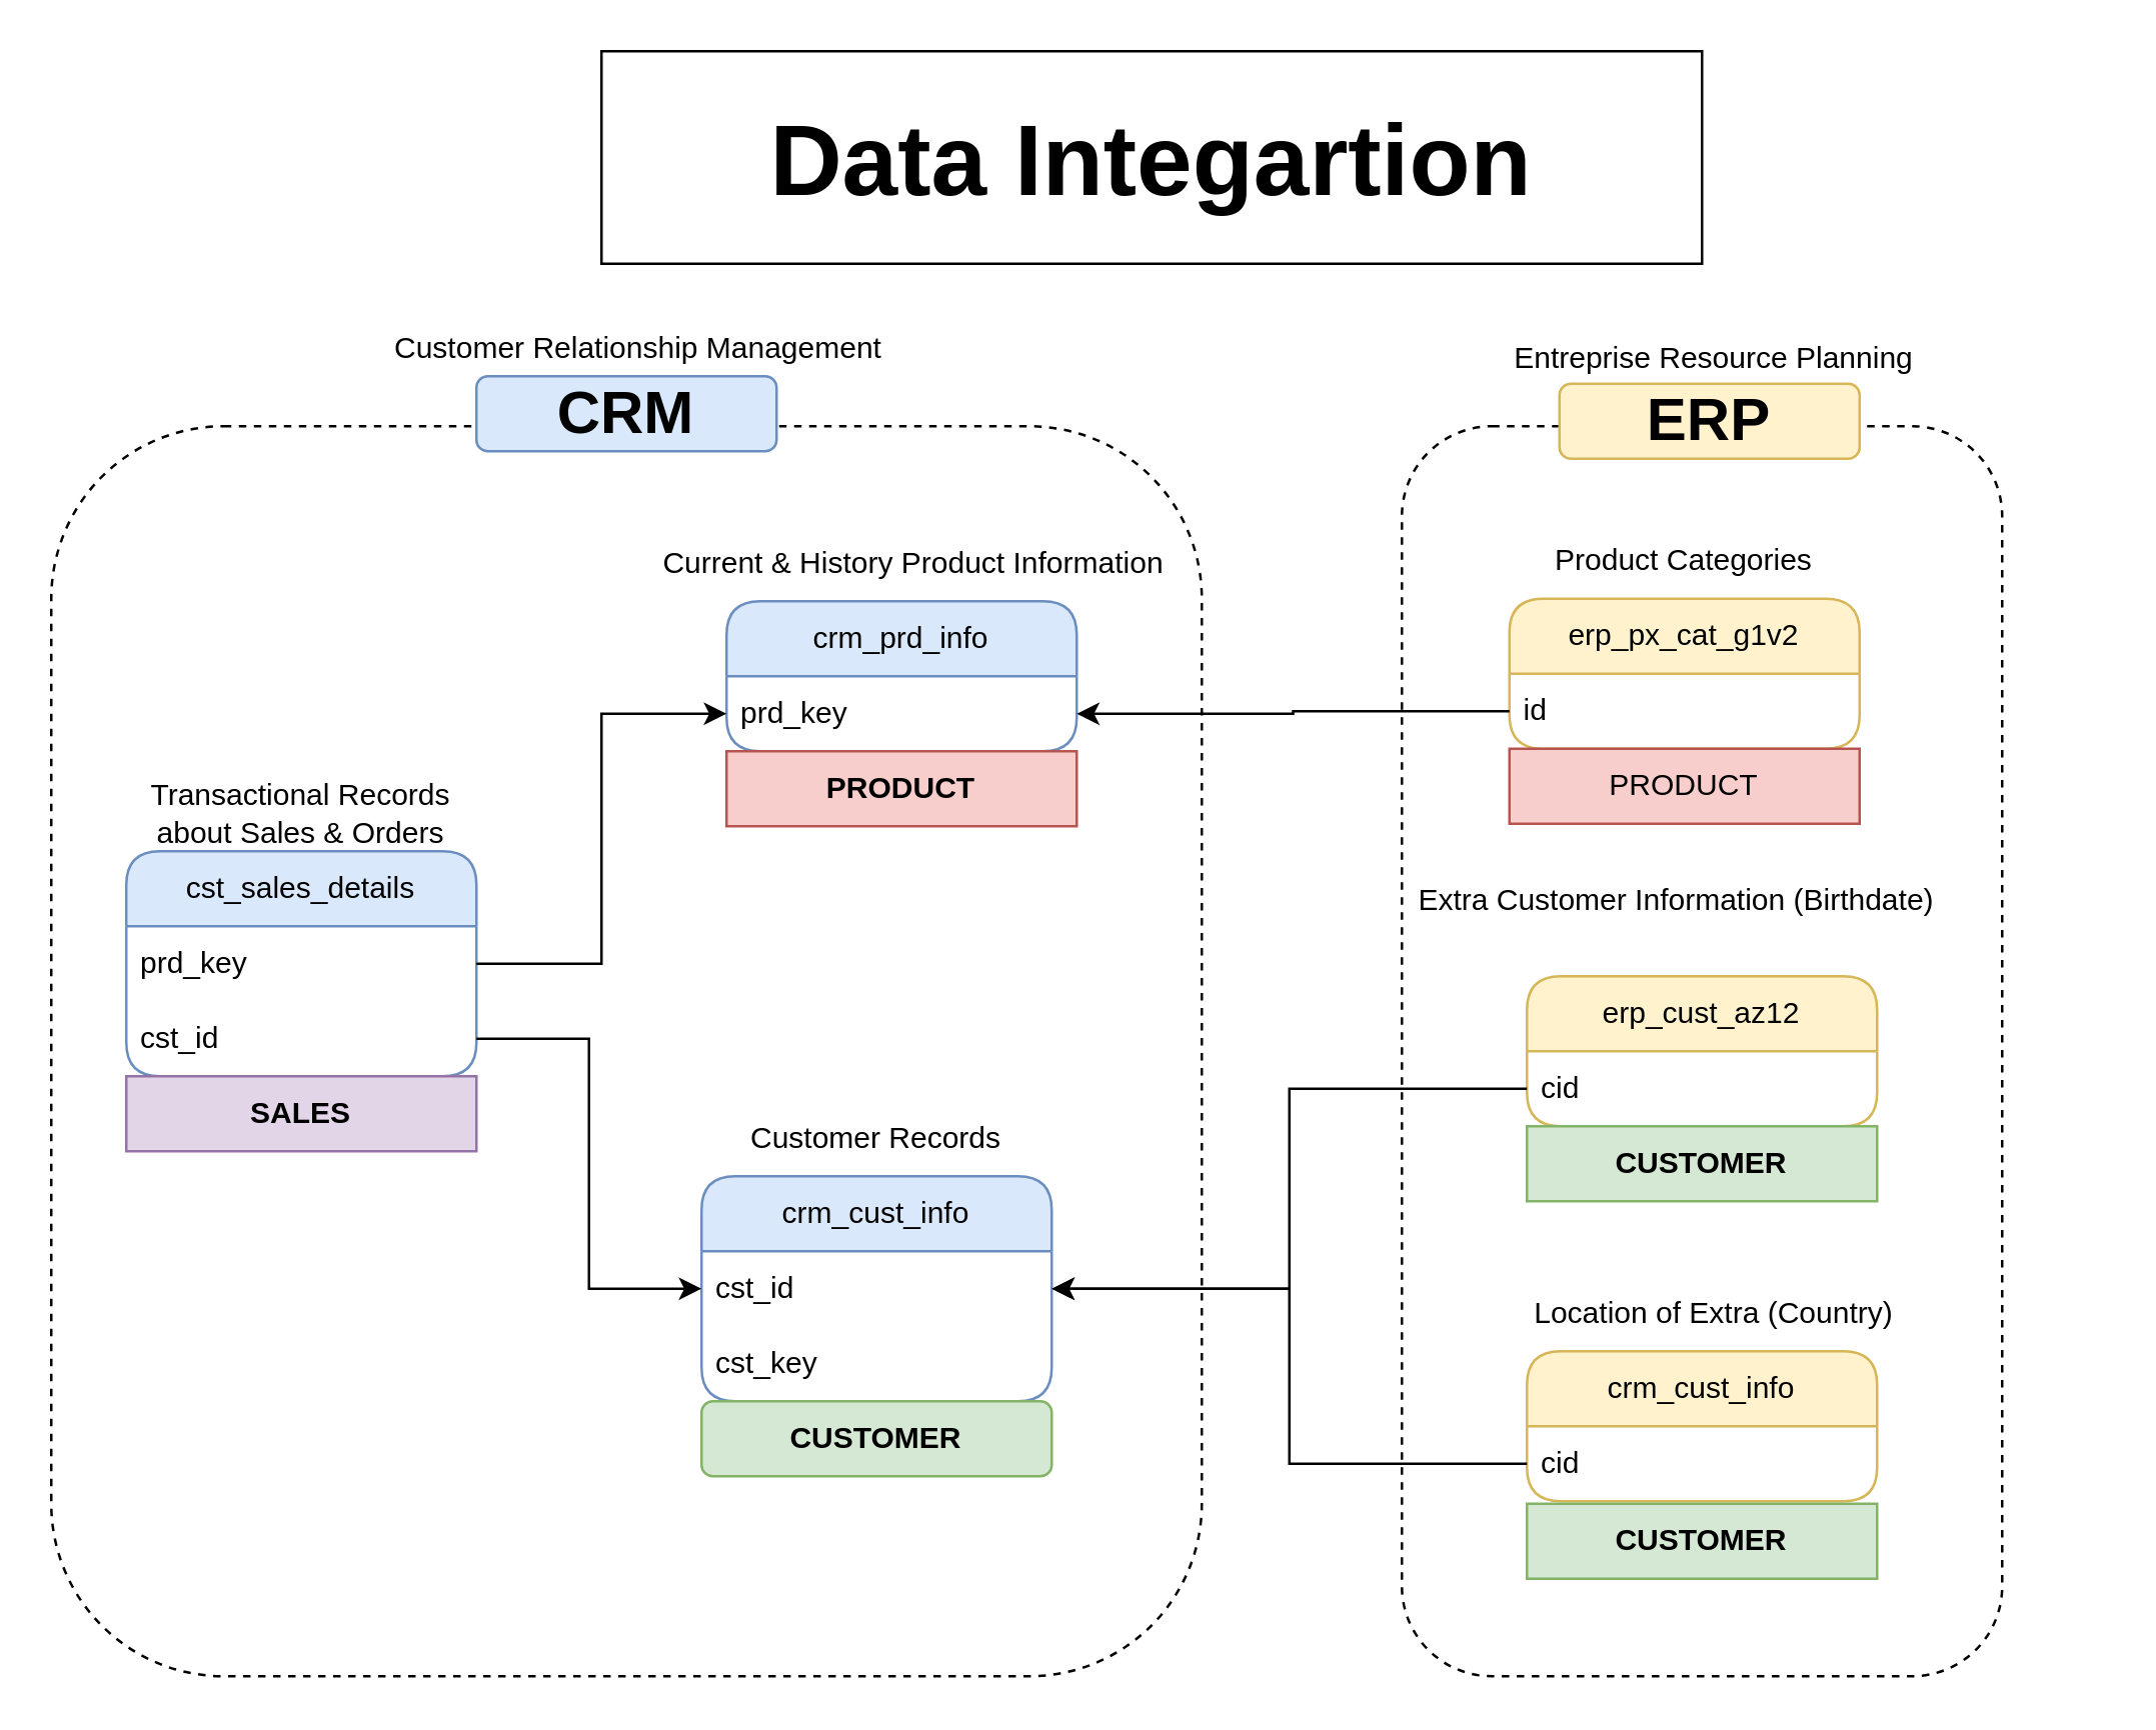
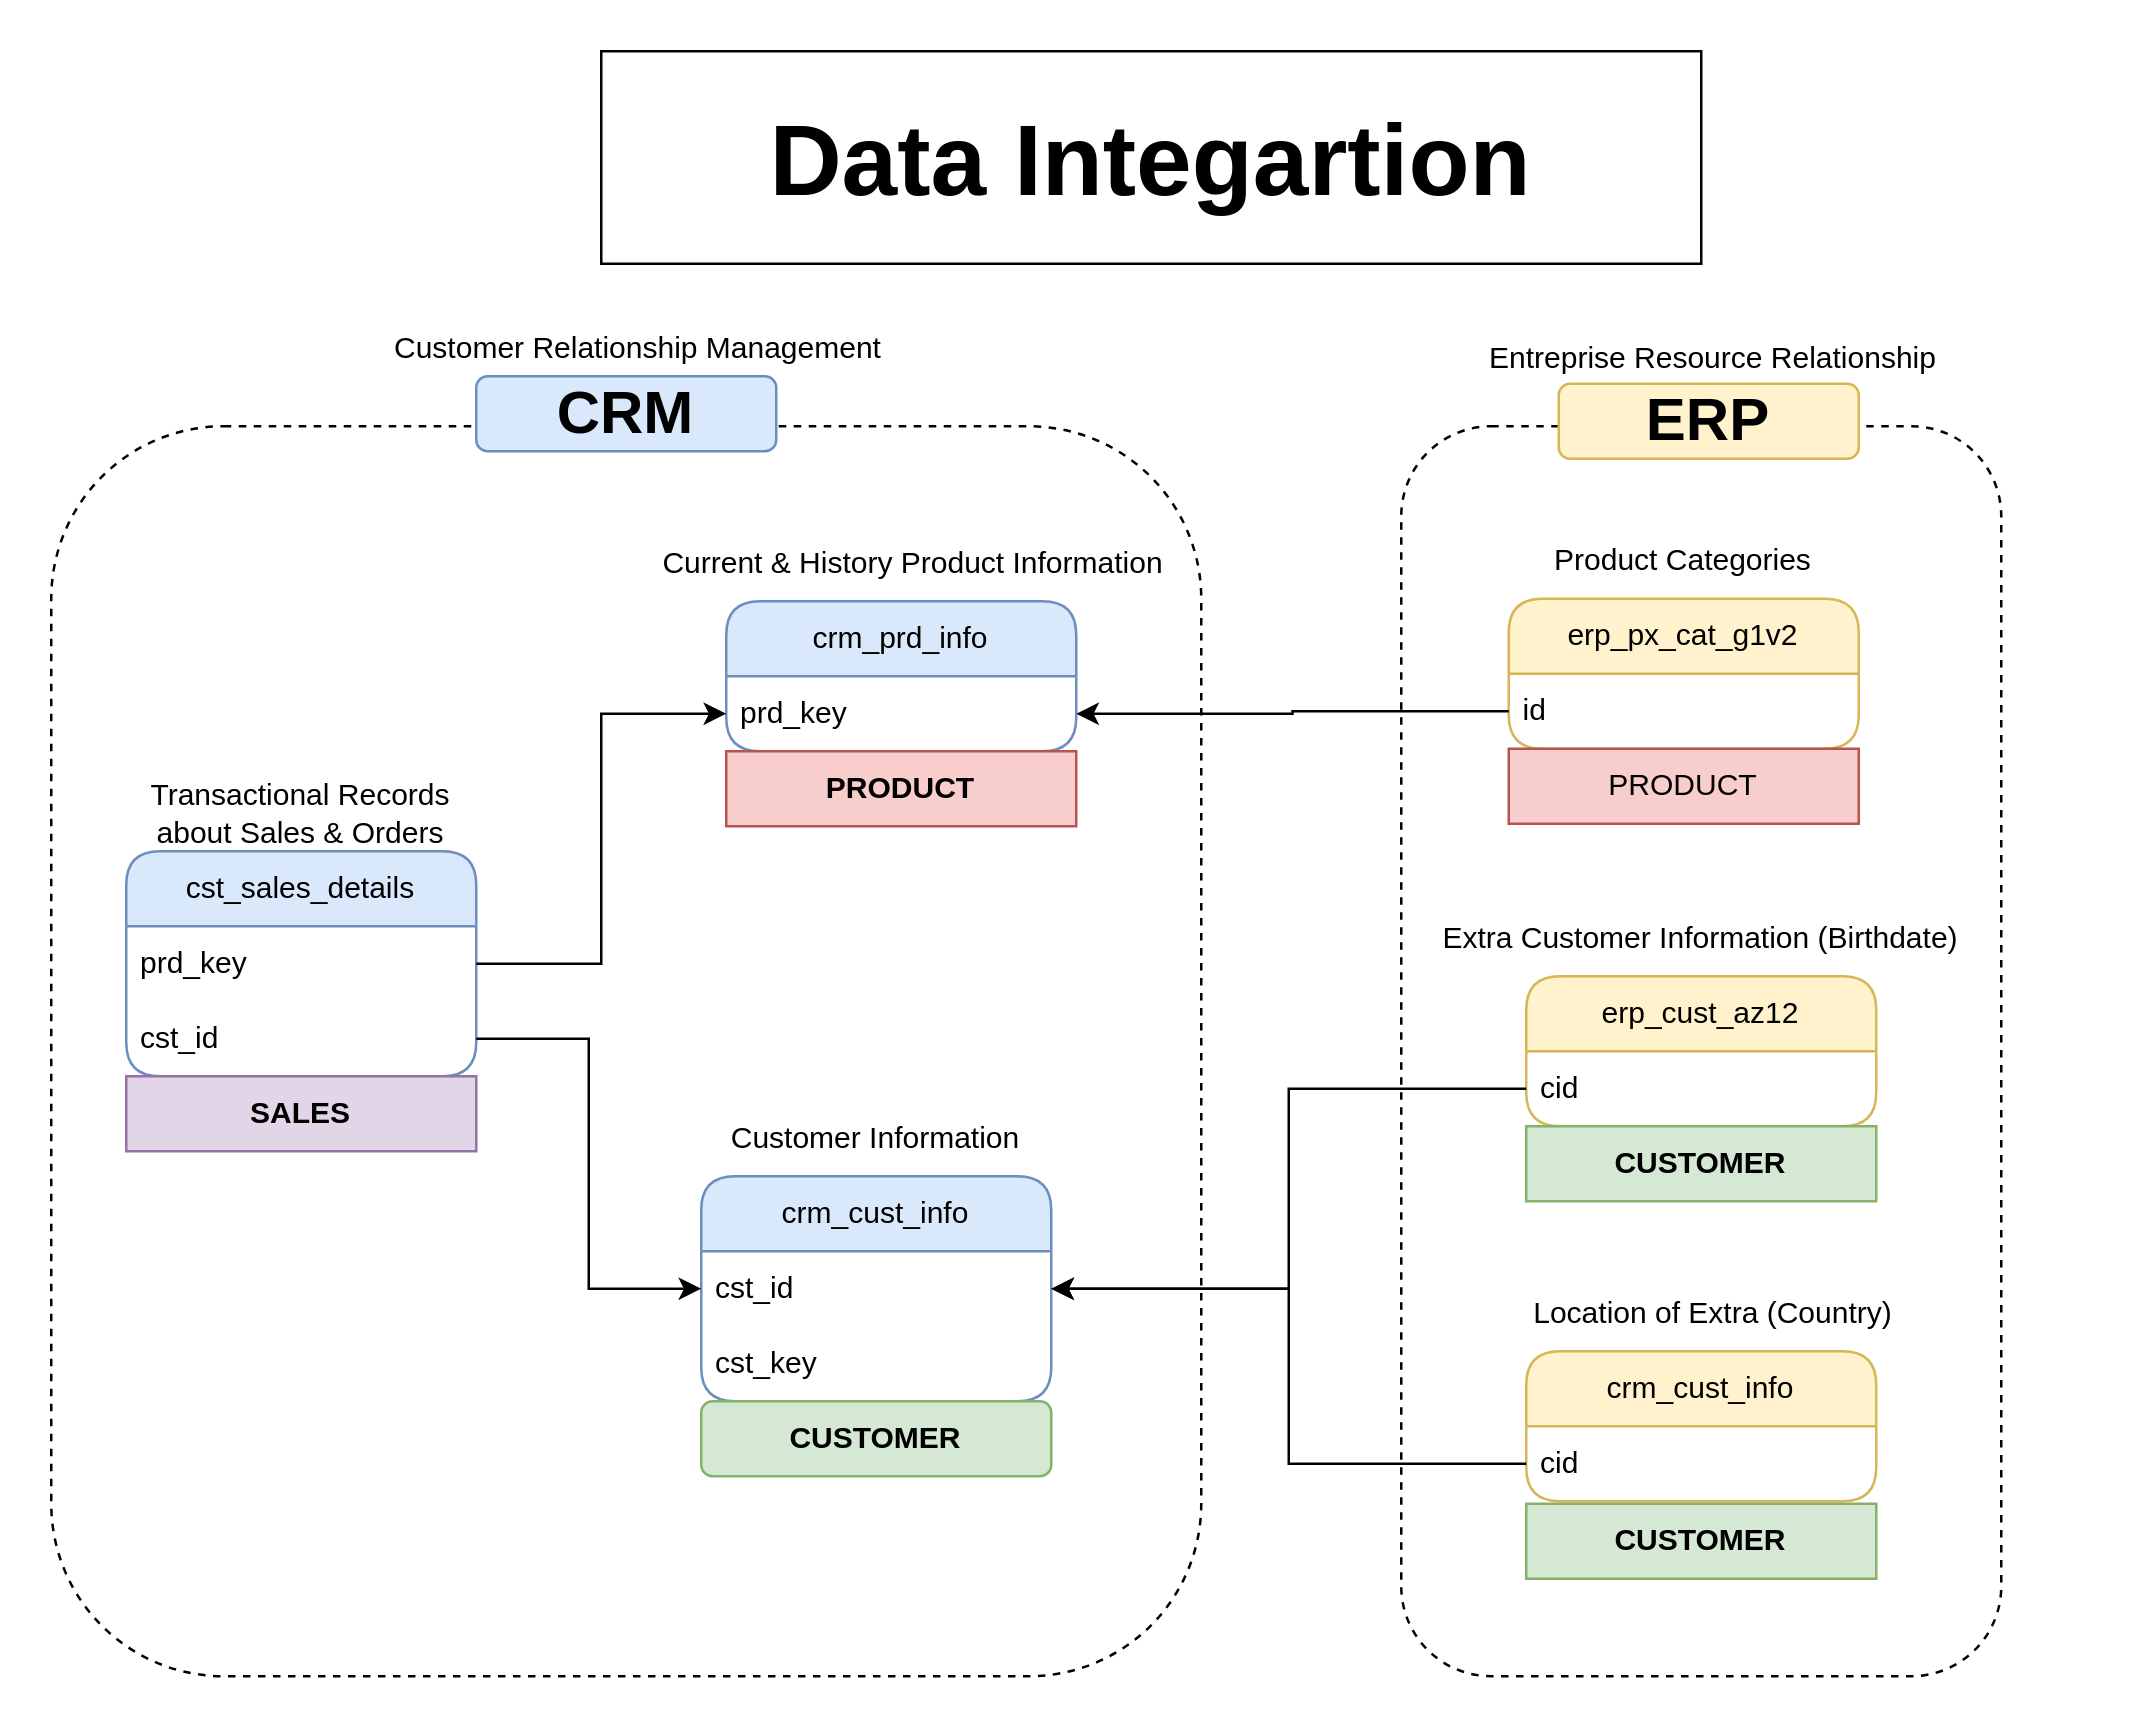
- <mxCell id="37" value="Entreprise Resource Planning" style="rounded=0;whiteSpace=wrap;html=1;fillColor=none;strokeColor=none;" vertex="1" parent="1"><mxGeometry x="530" y="132" width="310" height="22" as="geometry" /></mxCell>
+ <mxCell id="37" value="Entreprise Resource Relationship" style="rounded=0;whiteSpace=wrap;html=1;fillColor=none;strokeColor=none;" vertex="1" parent="1"><mxGeometry x="530" y="132" width="310" height="22" as="geometry" /></mxCell>
- <mxCell id="25" value="Extra Customer Information (Birthdate)" style="rounded=0;whiteSpace=wrap;html=1;fillColor=none;strokeColor=none;" vertex="1" parent="1"><mxGeometry x="565" y="345" width="210" height="30" as="geometry" /></mxCell>
+ <mxCell id="25" value="Extra Customer Information (Birthdate)" style="rounded=0;whiteSpace=wrap;html=1;fillColor=none;strokeColor=none;" vertex="1" parent="1"><mxGeometry x="575" y="360" width="210" height="30" as="geometry" /></mxCell>
- <mxCell id="5" value="Customer Records" style="rounded=0;whiteSpace=wrap;html=1;fillColor=none;strokeColor=none;" vertex="1" parent="1"><mxGeometry x="290" y="440" width="120" height="30" as="geometry" /></mxCell>
+ <mxCell id="5" value="Customer Information" style="rounded=0;whiteSpace=wrap;html=1;fillColor=none;strokeColor=none;" vertex="1" parent="1"><mxGeometry x="290" y="440" width="120" height="30" as="geometry" /></mxCell>
